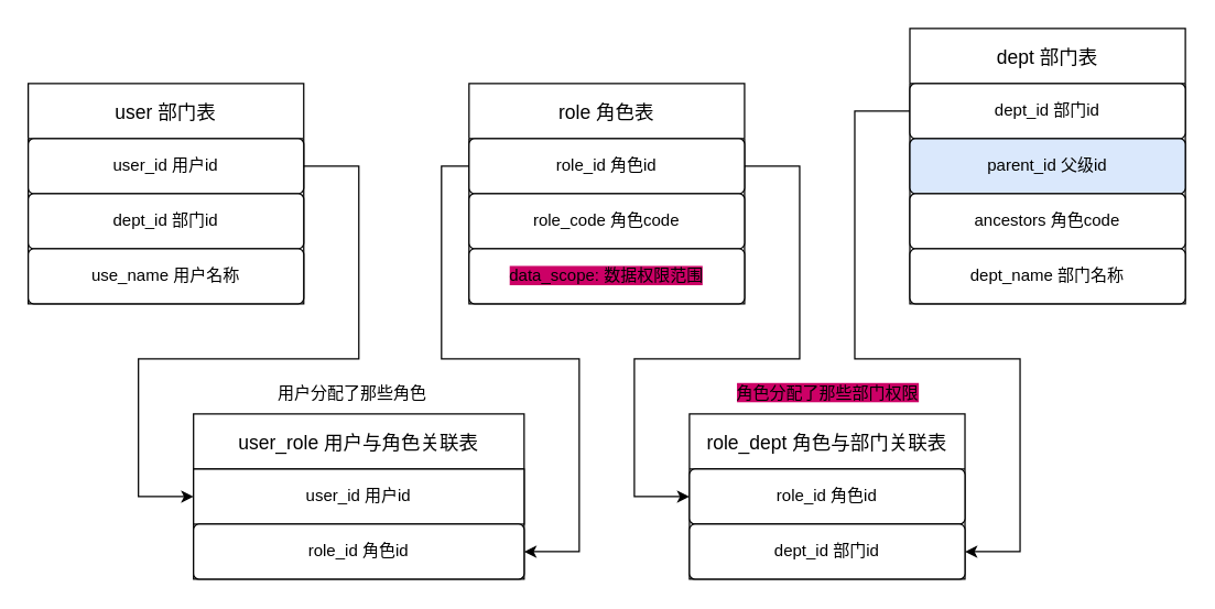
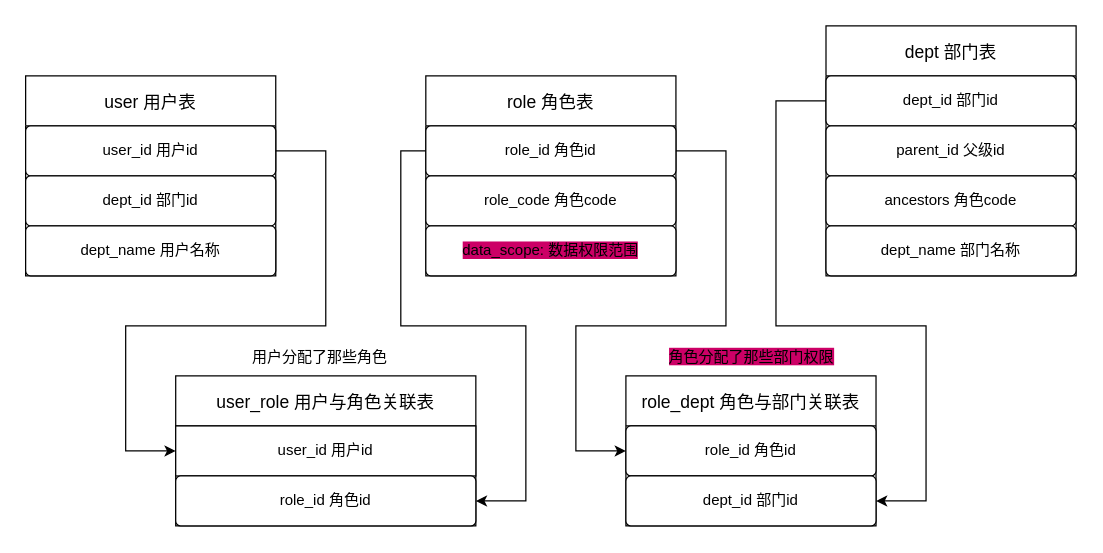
- <mxCell id="2" value="user 部门表" style="swimlane;fontStyle=0;childLayout=stackLayout;horizontal=1;startSize=40;horizontalStack=0;resizeParent=1;resizeParentMax=0;resizeLast=0;collapsible=1;marginBottom=0;align=center;fontSize=14;" parent="1" vertex="1"><mxGeometry x="20" y="60" width="200" height="160" as="geometry" /></mxCell>
+ <mxCell id="2" value="user 用户表" style="swimlane;fontStyle=0;childLayout=stackLayout;horizontal=1;startSize=40;horizontalStack=0;resizeParent=1;resizeParentMax=0;resizeLast=0;collapsible=1;marginBottom=0;align=center;fontSize=14;" parent="1" vertex="1"><mxGeometry x="20" y="60" width="200" height="160" as="geometry" /></mxCell>
- <mxCell id="12" value="parent_id 父级id" style="rounded=1;arcSize=10;whiteSpace=wrap;html=1;align=center;fillColor=#dae8fc;" parent="10" vertex="1"><mxGeometry y="80" width="200" height="40" as="geometry" /></mxCell>
+ <mxCell id="12" value="parent_id 父级id" style="rounded=1;arcSize=10;whiteSpace=wrap;html=1;align=center;" parent="10" vertex="1"><mxGeometry y="80" width="200" height="40" as="geometry" /></mxCell>
- <mxCell id="5" value="use_name 用户名称" style="rounded=1;arcSize=10;whiteSpace=wrap;html=1;align=center;" parent="2" vertex="1"><mxGeometry y="120" width="200" height="40" as="geometry" /></mxCell>
+ <mxCell id="5" value="dept_name 用户名称" style="rounded=1;arcSize=10;whiteSpace=wrap;html=1;align=center;" parent="2" vertex="1"><mxGeometry y="120" width="200" height="40" as="geometry" /></mxCell>
